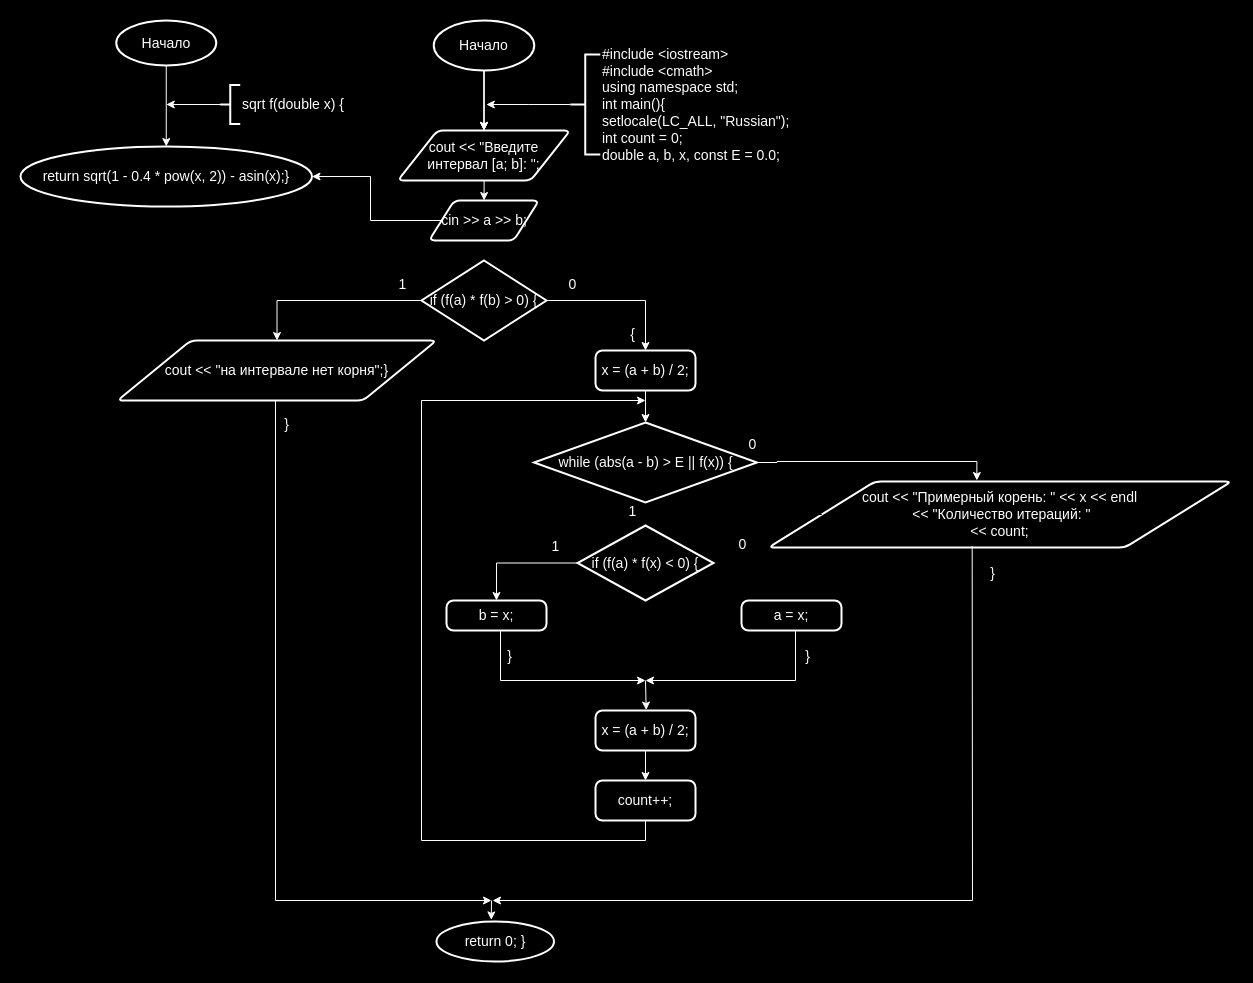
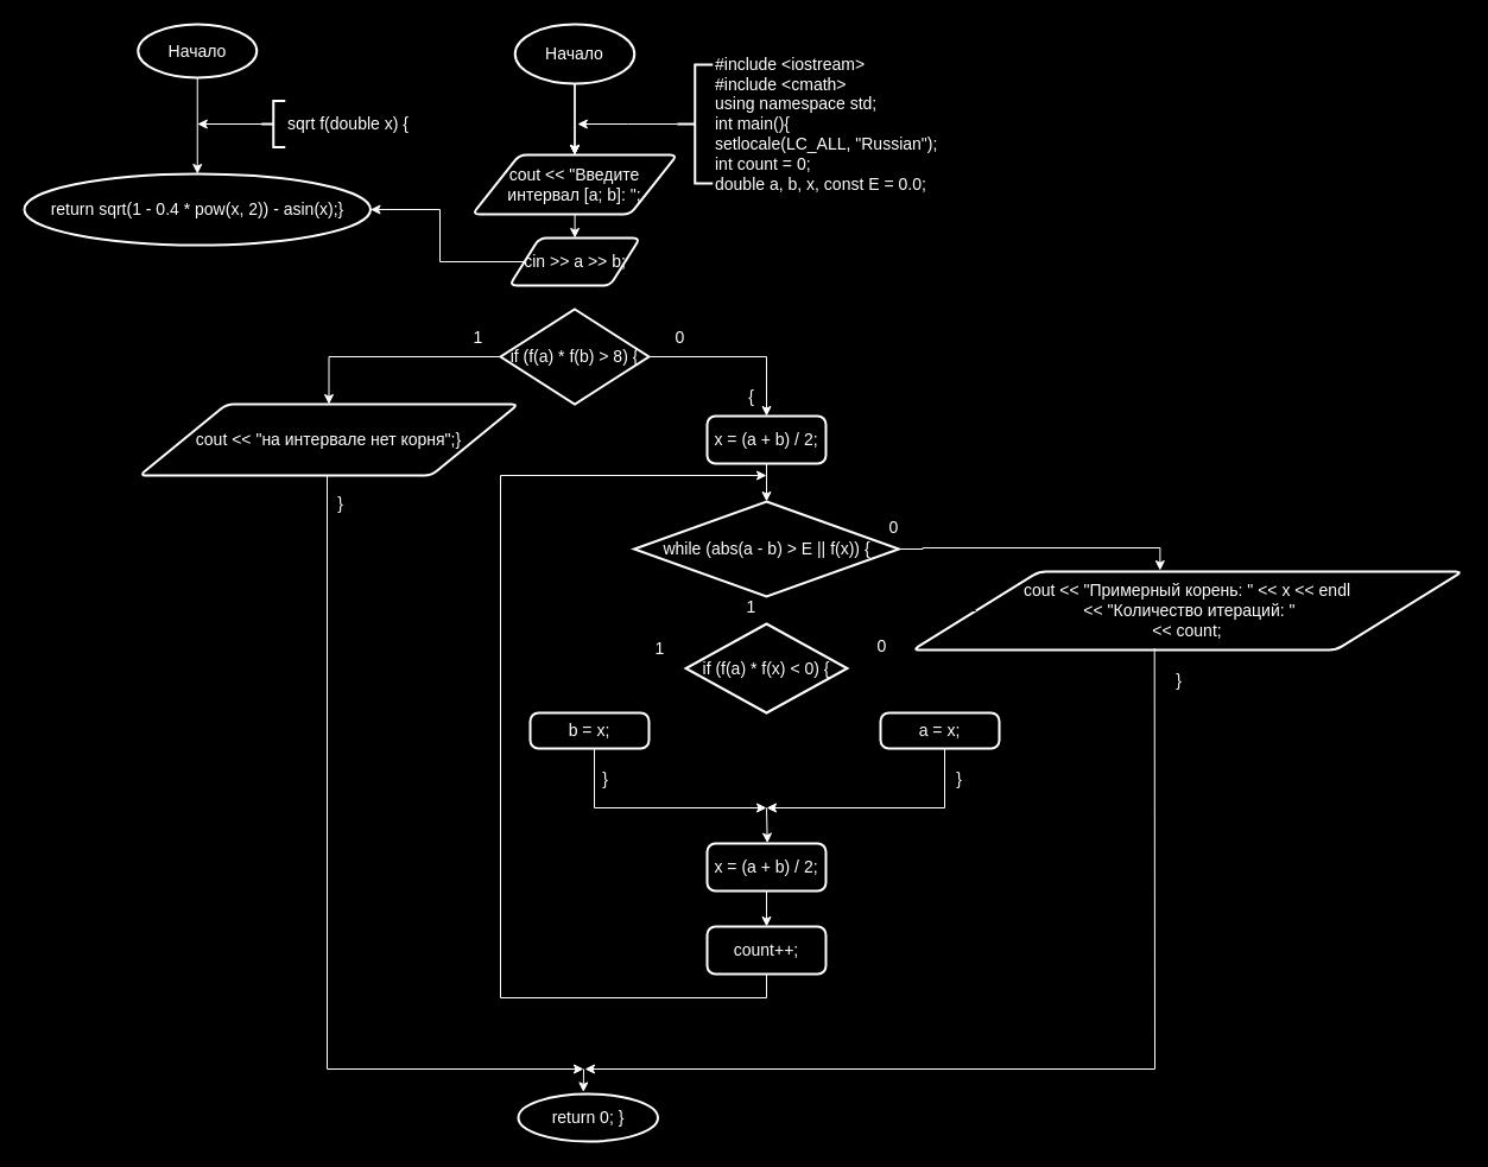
- <mxCell id="13" value="if (f(a) * f(b) &amp;gt; 0) {" style="strokeWidth=2;html=1;shape=mxgraph.flowchart.decision;whiteSpace=wrap;strokeColor=#FFFFFF;fontColor=#FFFFFF;fillColor=none;fontSize=14;fontStyle=0" parent="1" vertex="1"><mxGeometry x="421" y="260" width="125" height="80" as="geometry" /></mxCell>
+ <mxCell id="13" value="if (f(a) * f(b) &amp;gt; 8) {" style="strokeWidth=2;html=1;shape=mxgraph.flowchart.decision;whiteSpace=wrap;strokeColor=#FFFFFF;fontColor=#FFFFFF;fillColor=none;fontSize=14;fontStyle=0" parent="1" vertex="1"><mxGeometry x="421" y="260" width="125" height="80" as="geometry" /></mxCell>
- <mxCell id="23" style="edgeStyle=orthogonalEdgeStyle;rounded=0;orthogonalLoop=1;jettySize=auto;html=1;exitX=0;exitY=0.5;exitDx=0;exitDy=0;exitPerimeter=0;entryX=0.5;entryY=0;entryDx=0;entryDy=0;strokeColor=#FFFFFF;fontColor=#FFFFFF;fontSize=14;fontStyle=0" parent="1" source="24" target="27" edge="1"><mxGeometry relative="1" as="geometry" /></mxCell>
